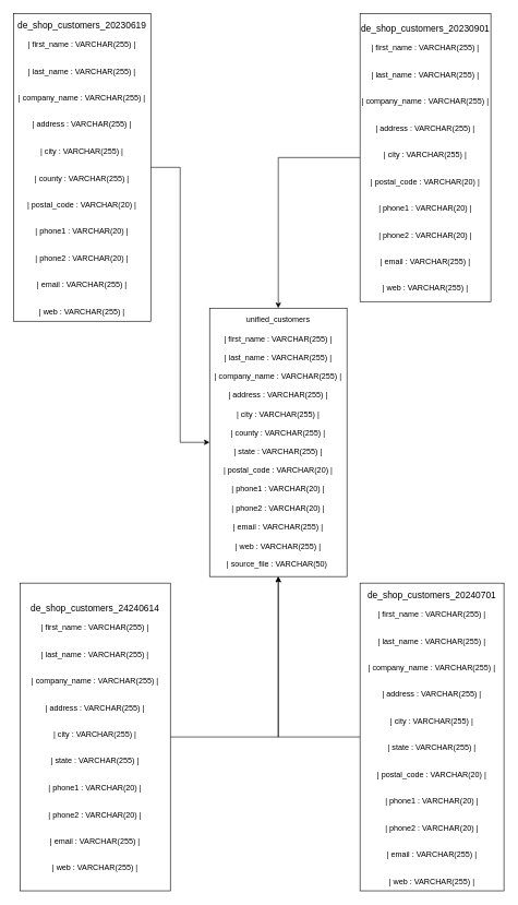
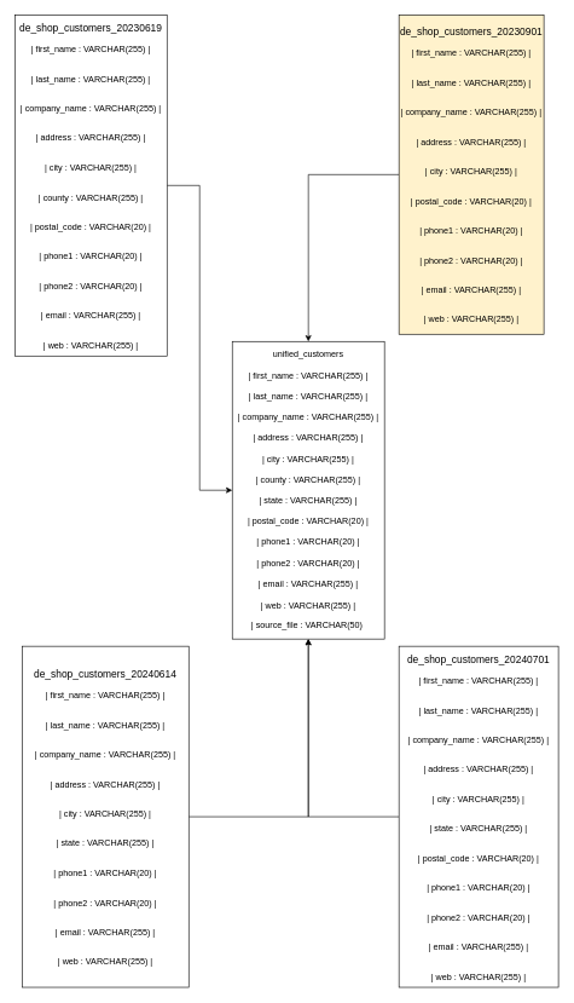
- <mxCell id="6" value="&lt;h3&gt;&lt;span style=&quot;font-weight: normal;&quot;&gt;de_shop_customers_20230901&lt;/span&gt;&lt;/h3&gt;&lt;p&gt;| first_name : VARCHAR(255) |&lt;/p&gt;&lt;p&gt;&lt;br&gt;| last_name : VARCHAR(255) |&lt;/p&gt;&lt;p&gt;&lt;br&gt;| company_name : VARCHAR(255) |&lt;/p&gt;&lt;p&gt;&lt;br&gt;| address : VARCHAR(255) |&lt;/p&gt;&lt;p&gt;&lt;br&gt;| city : VARCHAR(255) |&lt;/p&gt;&lt;p&gt;&lt;br&gt;| postal_code : VARCHAR(20) |&lt;/p&gt;&lt;p&gt;&lt;br&gt;| phone1 : VARCHAR(20) |&lt;/p&gt;&lt;p&gt;&lt;br&gt;| phone2 : VARCHAR(20) |&lt;/p&gt;&lt;p&gt;&lt;br&gt;| email : VARCHAR(255) |&lt;/p&gt;&lt;p&gt;&lt;br&gt;| web : VARCHAR(255) |&lt;/p&gt;" style="whiteSpace=wrap;html=1;rounded=0;" vertex="1" parent="1"><mxGeometry x="550" y="20" width="200" height="440" as="geometry" /></mxCell>
+ <mxCell id="6" value="&lt;h3&gt;&lt;span style=&quot;font-weight: normal;&quot;&gt;de_shop_customers_20230901&lt;/span&gt;&lt;/h3&gt;&lt;p&gt;| first_name : VARCHAR(255) |&lt;/p&gt;&lt;p&gt;&lt;br&gt;| last_name : VARCHAR(255) |&lt;/p&gt;&lt;p&gt;&lt;br&gt;| company_name : VARCHAR(255) |&lt;/p&gt;&lt;p&gt;&lt;br&gt;| address : VARCHAR(255) |&lt;/p&gt;&lt;p&gt;&lt;br&gt;| city : VARCHAR(255) |&lt;/p&gt;&lt;p&gt;&lt;br&gt;| postal_code : VARCHAR(20) |&lt;/p&gt;&lt;p&gt;&lt;br&gt;| phone1 : VARCHAR(20) |&lt;/p&gt;&lt;p&gt;&lt;br&gt;| phone2 : VARCHAR(20) |&lt;/p&gt;&lt;p&gt;&lt;br&gt;| email : VARCHAR(255) |&lt;/p&gt;&lt;p&gt;&lt;br&gt;| web : VARCHAR(255) |&lt;/p&gt;" style="whiteSpace=wrap;html=1;rounded=0;fillColor=#fff2cc;" vertex="1" parent="1"><mxGeometry x="550" y="20" width="200" height="440" as="geometry" /></mxCell>
- <mxCell id="8" value="&lt;h3&gt;&lt;span style=&quot;font-weight: normal;&quot;&gt;de_shop_customers_24240614&lt;/span&gt;&lt;/h3&gt;&lt;p&gt;| first_name : VARCHAR(255) |&lt;/p&gt;&lt;p&gt;&lt;br&gt;| last_name : VARCHAR(255) |&lt;/p&gt;&lt;p&gt;&lt;br&gt;| company_name : VARCHAR(255) |&lt;/p&gt;&lt;p&gt;&lt;br&gt;| address : VARCHAR(255) |&lt;/p&gt;&lt;p&gt;&lt;br&gt;| city : VARCHAR(255) |&lt;/p&gt;&lt;p&gt;&lt;br&gt;| state : VARCHAR(255) |&lt;/p&gt;&lt;p&gt;&lt;br&gt;| phone1 : VARCHAR(20) |&lt;/p&gt;&lt;p&gt;&lt;br&gt;| phone2 : VARCHAR(20) |&lt;/p&gt;&lt;p&gt;&lt;br&gt;| email : VARCHAR(255) |&lt;/p&gt;&lt;p&gt;&lt;br&gt;| web : VARCHAR(255) |&lt;/p&gt;" style="whiteSpace=wrap;html=1;rounded=0;" vertex="1" parent="1"><mxGeometry x="30" y="890" width="230" height="470" as="geometry" /></mxCell>
+ <mxCell id="8" value="&lt;h3&gt;&lt;span style=&quot;font-weight: normal;&quot;&gt;de_shop_customers_20240614&lt;/span&gt;&lt;/h3&gt;&lt;p&gt;| first_name : VARCHAR(255) |&lt;/p&gt;&lt;p&gt;&lt;br&gt;| last_name : VARCHAR(255) |&lt;/p&gt;&lt;p&gt;&lt;br&gt;| company_name : VARCHAR(255) |&lt;/p&gt;&lt;p&gt;&lt;br&gt;| address : VARCHAR(255) |&lt;/p&gt;&lt;p&gt;&lt;br&gt;| city : VARCHAR(255) |&lt;/p&gt;&lt;p&gt;&lt;br&gt;| state : VARCHAR(255) |&lt;/p&gt;&lt;p&gt;&lt;br&gt;| phone1 : VARCHAR(20) |&lt;/p&gt;&lt;p&gt;&lt;br&gt;| phone2 : VARCHAR(20) |&lt;/p&gt;&lt;p&gt;&lt;br&gt;| email : VARCHAR(255) |&lt;/p&gt;&lt;p&gt;&lt;br&gt;| web : VARCHAR(255) |&lt;/p&gt;" style="whiteSpace=wrap;html=1;rounded=0;" vertex="1" parent="1"><mxGeometry x="30" y="890" width="230" height="470" as="geometry" /></mxCell>
